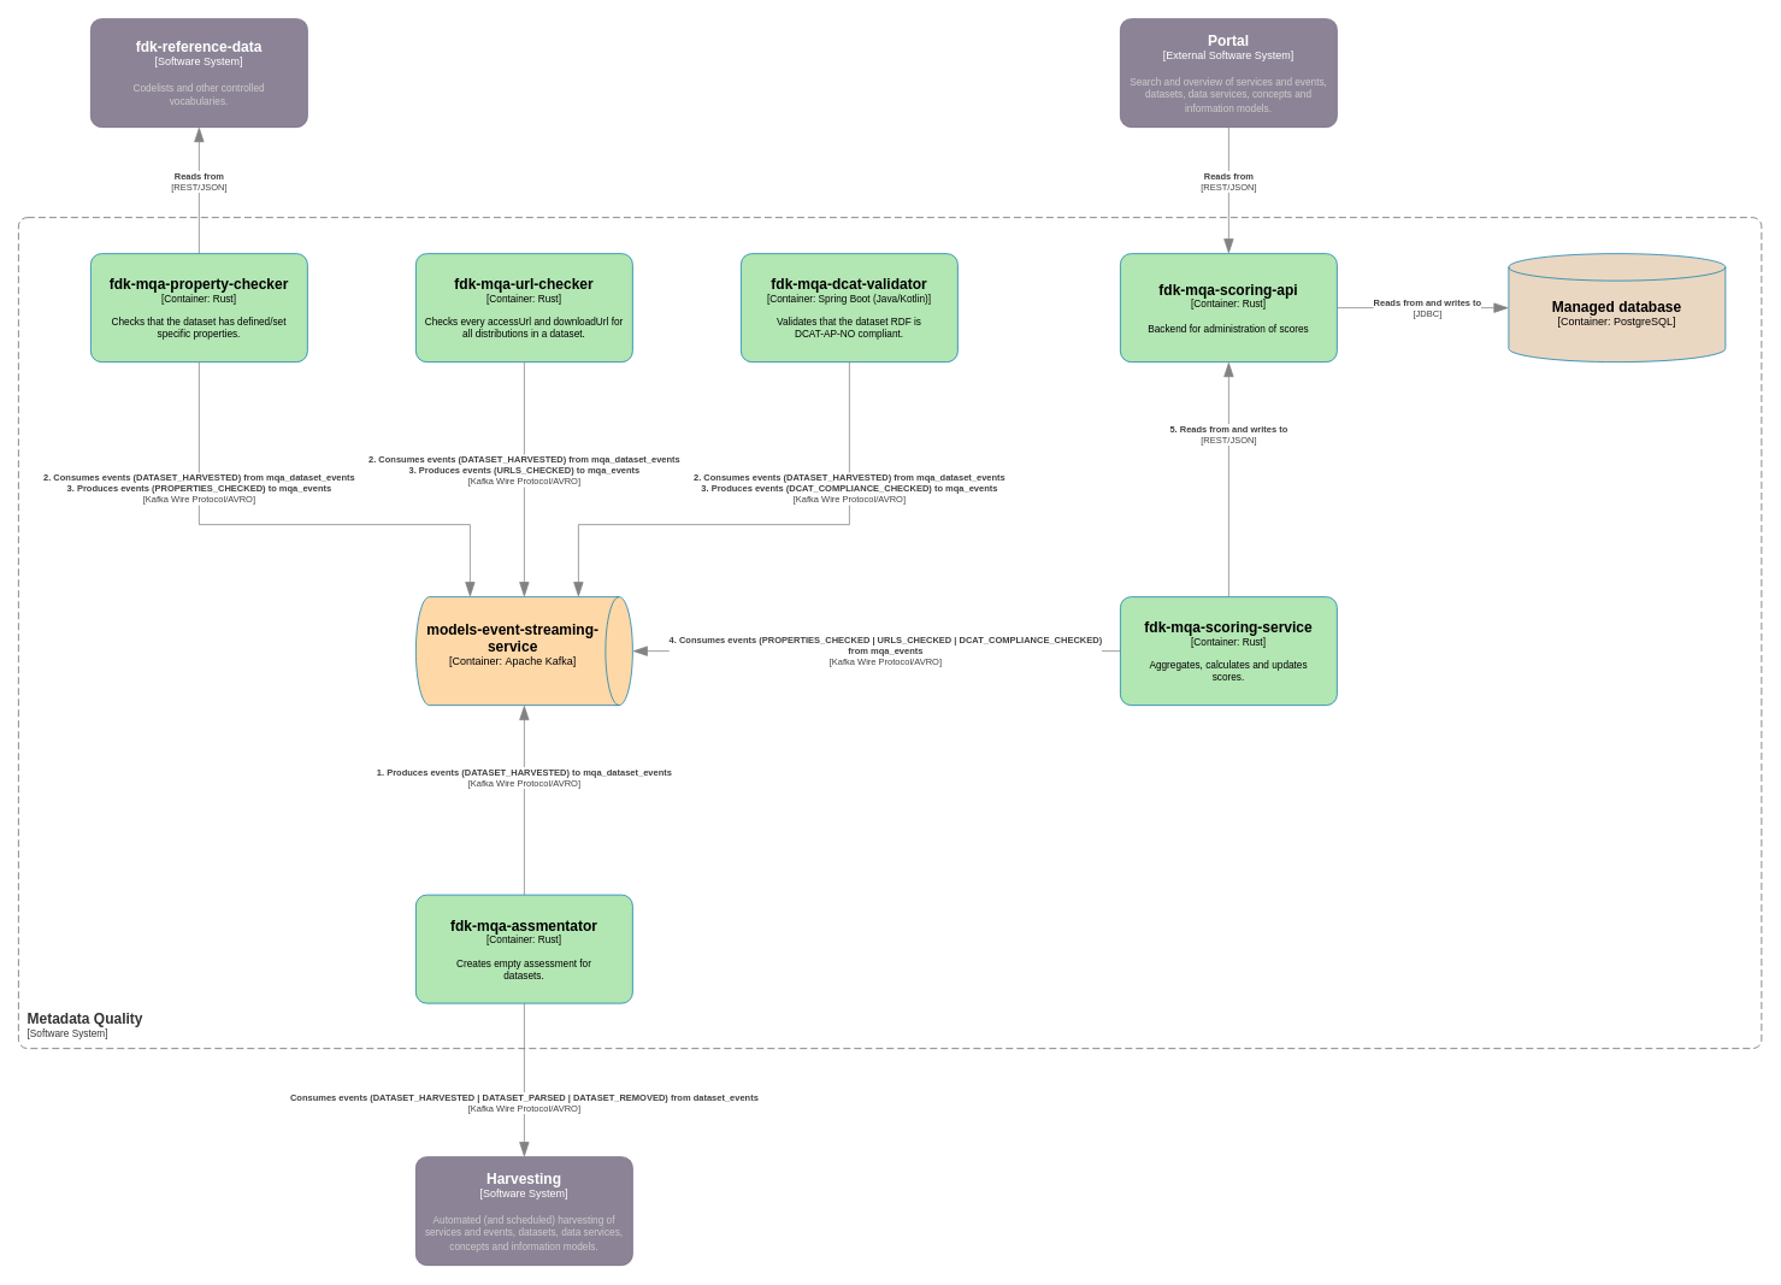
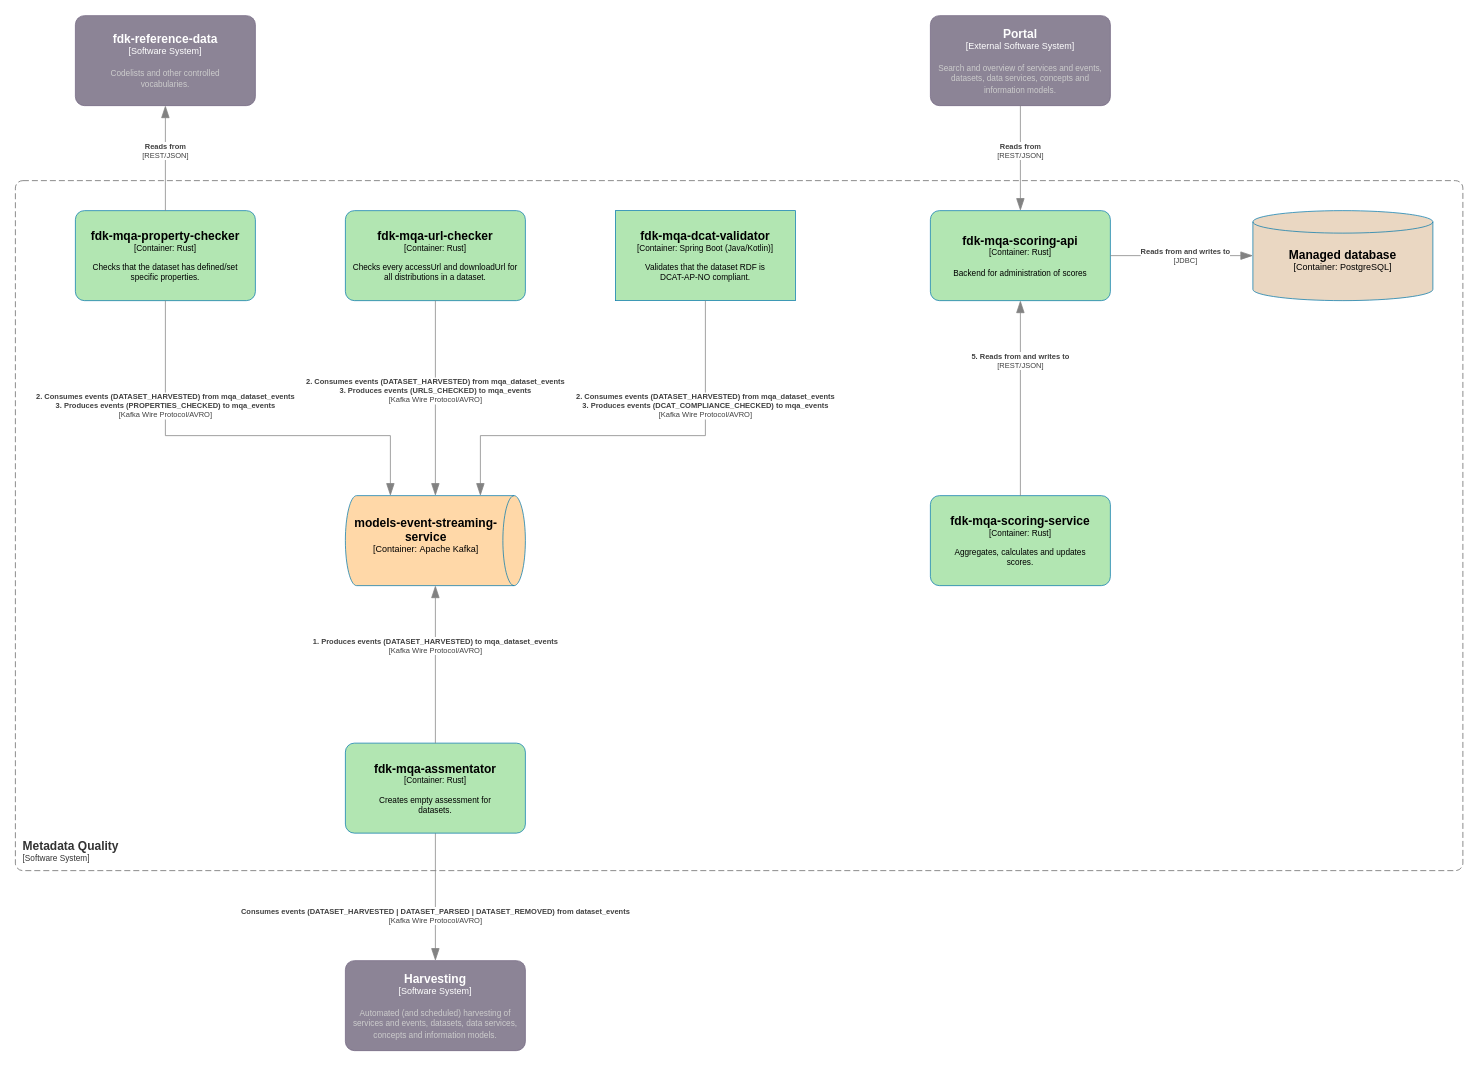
- <mxCell id="12" value="&lt;font style=&quot;font-size: 16px&quot;&gt;&lt;b&gt;fdk-mqa-dcat-validator&lt;/b&gt;&lt;/font&gt;&lt;div&gt;[Container: Spring Boot (Java/Kotlin)]&lt;/div&gt;&lt;br&gt;&lt;div&gt;&lt;font style=&quot;font-size: 11px&quot;&gt;&lt;font&gt;Validates that the dataset RDF is &#10;DCAT-AP-NO compliant.&lt;/font&gt;&lt;/font&gt;&lt;/div&gt;" style="rounded=1;whiteSpace=wrap;html=1;fontSize=11;labelBackgroundColor=none;fillColor=#B2E6B2;fontColor=#000000;align=center;arcSize=10;strokeColor=#0E7DAD;metaEdit=1;resizable=0;points=[[0.25,0,0],[0.5,0,0],[0.75,0,0],[1,0.25,0],[1,0.5,0],[1,0.75,0],[0.75,1,0],[0.5,1,0],[0.25,1,0],[0,0.75,0],[0,0.5,0],[0,0.25,0]];" parent="1" vertex="1"><mxGeometry x="820" y="280" width="240" height="120" as="geometry" /></mxCell>
+ <mxCell id="12" value="&lt;font style=&quot;font-size: 16px&quot;&gt;&lt;b&gt;fdk-mqa-dcat-validator&lt;/b&gt;&lt;/font&gt;&lt;div&gt;[Container: Spring Boot (Java/Kotlin)]&lt;/div&gt;&lt;br&gt;&lt;div&gt;&lt;font style=&quot;font-size: 11px&quot;&gt;&lt;font&gt;Validates that the dataset RDF is &#10;DCAT-AP-NO compliant.&lt;/font&gt;&lt;/font&gt;&lt;/div&gt;" style="whiteSpace=wrap;html=1;fontSize=11;labelBackgroundColor=none;fillColor=#B2E6B2;fontColor=#000000;align=center;arcSize=10;strokeColor=#0E7DAD;metaEdit=1;resizable=0;points=[[0.25,0,0],[0.5,0,0],[0.75,0,0],[1,0.25,0],[1,0.5,0],[1,0.75,0],[0.75,1,0],[0.5,1,0],[0.25,1,0],[0,0.75,0],[0,0.5,0],[0,0.25,0]];rounded=0;" parent="1" vertex="1"><mxGeometry x="820" y="280" width="240" height="120" as="geometry" /></mxCell>
- <mxCell id="17" value="&lt;div style=&quot;text-align: left&quot;&gt;&lt;div style=&quot;text-align: center&quot;&gt;&lt;b&gt;4. Consumes events (PROPERTIES_CHECKED | URLS_CHECKED | DCAT_COMPLIANCE_CHECKED)&#10;from mqa_events&lt;/b&gt;&lt;/div&gt;&lt;div style=&quot;text-align: center&quot;&gt;[Kafka Wire Protocol/AVRO]&lt;/div&gt;&lt;/div&gt;" style="endArrow=blockThin;html=1;fontSize=10;fontColor=#404040;strokeWidth=1;endFill=1;strokeColor=#828282;elbow=vertical;metaEdit=1;endSize=14;startSize=14;jumpStyle=arc;jumpSize=16;rounded=0;edgeStyle=orthogonalEdgeStyle;exitX=0;exitY=0.5;exitDx=0;exitDy=0;exitPerimeter=0;entryX=0.5;entryY=0;entryDx=0;entryDy=0;entryPerimeter=0;" parent="1" source="16" target="8" edge="1"><mxGeometry x="-0.038" width="240" relative="1" as="geometry"><mxPoint x="950" y="450" as="sourcePoint" /><mxPoint x="710" y="730" as="targetPoint" /><mxPoint as="offset" /><Array as="points"><mxPoint x="1130" y="720" /><mxPoint x="1130" y="720" /></Array></mxGeometry></mxCell>
